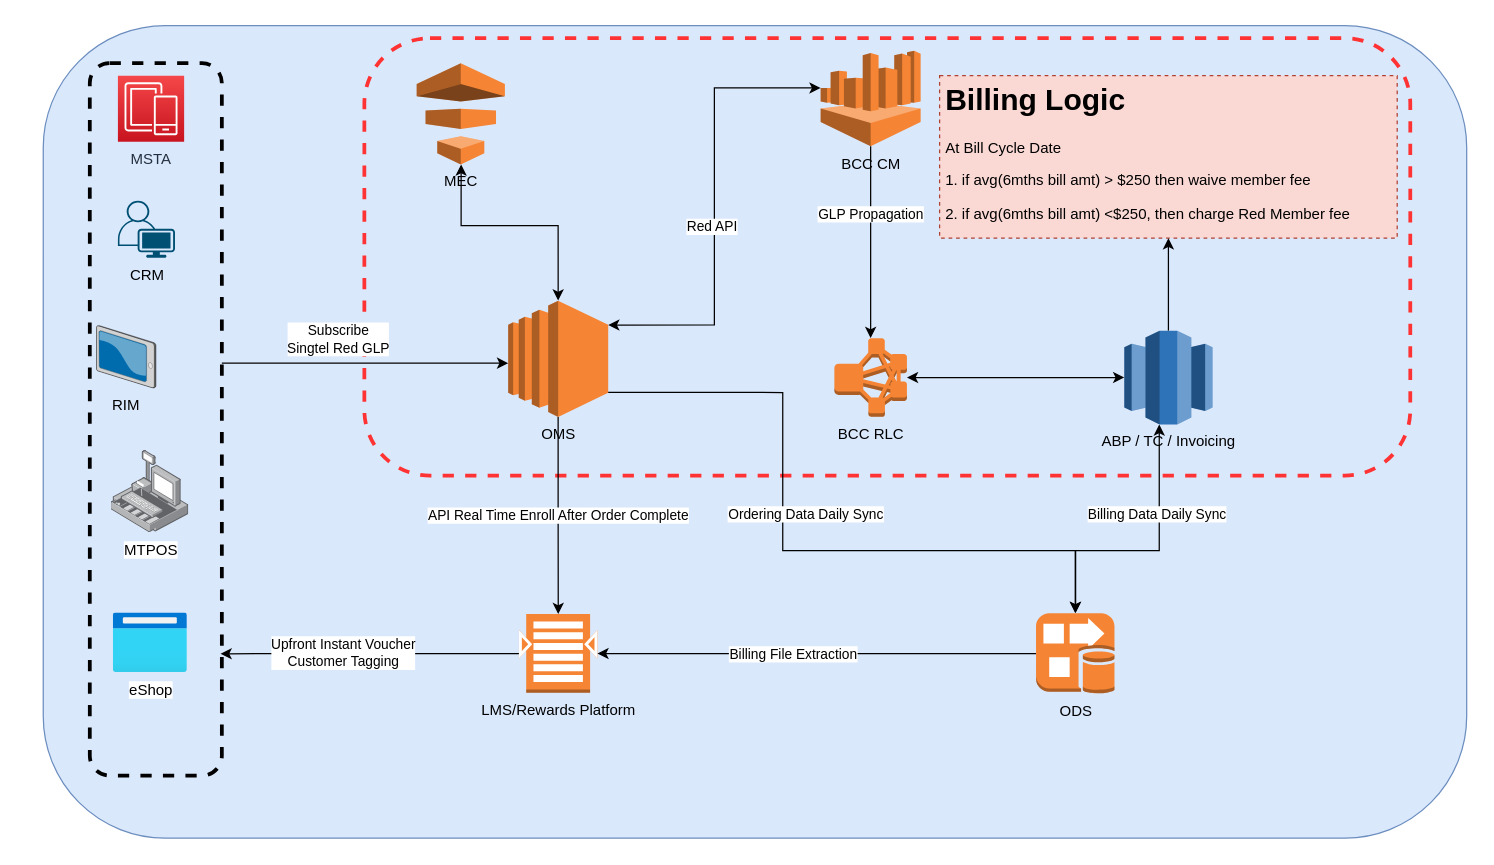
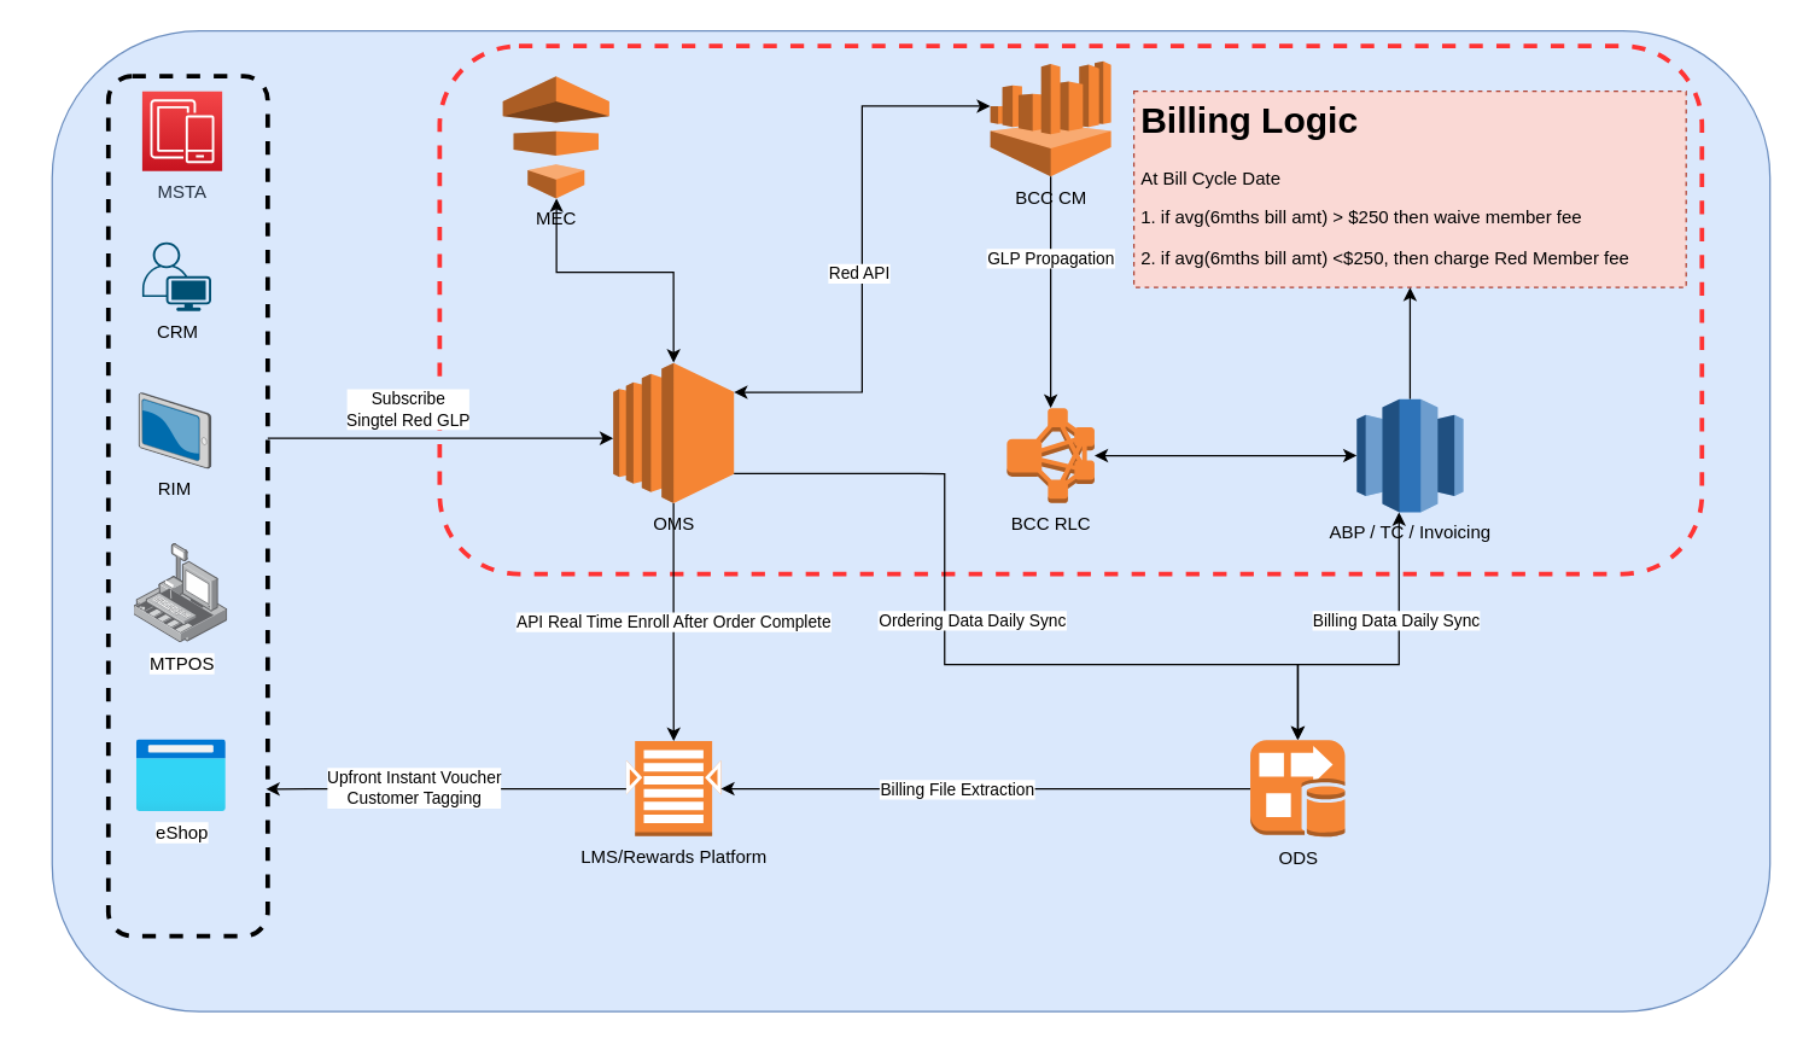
- <mxCell id="9" value="RIM" style="verticalLabelPosition=bottom;aspect=fixed;html=1;verticalAlign=top;strokeColor=none;align=center;outlineConnect=0;shape=mxgraph.citrix.tablet_2;" vertex="1" parent="5"><mxGeometry x="5.396" y="210" width="47.502" height="49.822" as="geometry" /></mxCell>
+ <mxCell id="9" value="RIM" style="verticalLabelPosition=bottom;aspect=fixed;html=1;verticalAlign=top;strokeColor=none;align=center;outlineConnect=0;shape=mxgraph.citrix.tablet_2;" vertex="1" parent="5"><mxGeometry x="20.396" y="210" width="47.502" height="49.822" as="geometry" /></mxCell>
